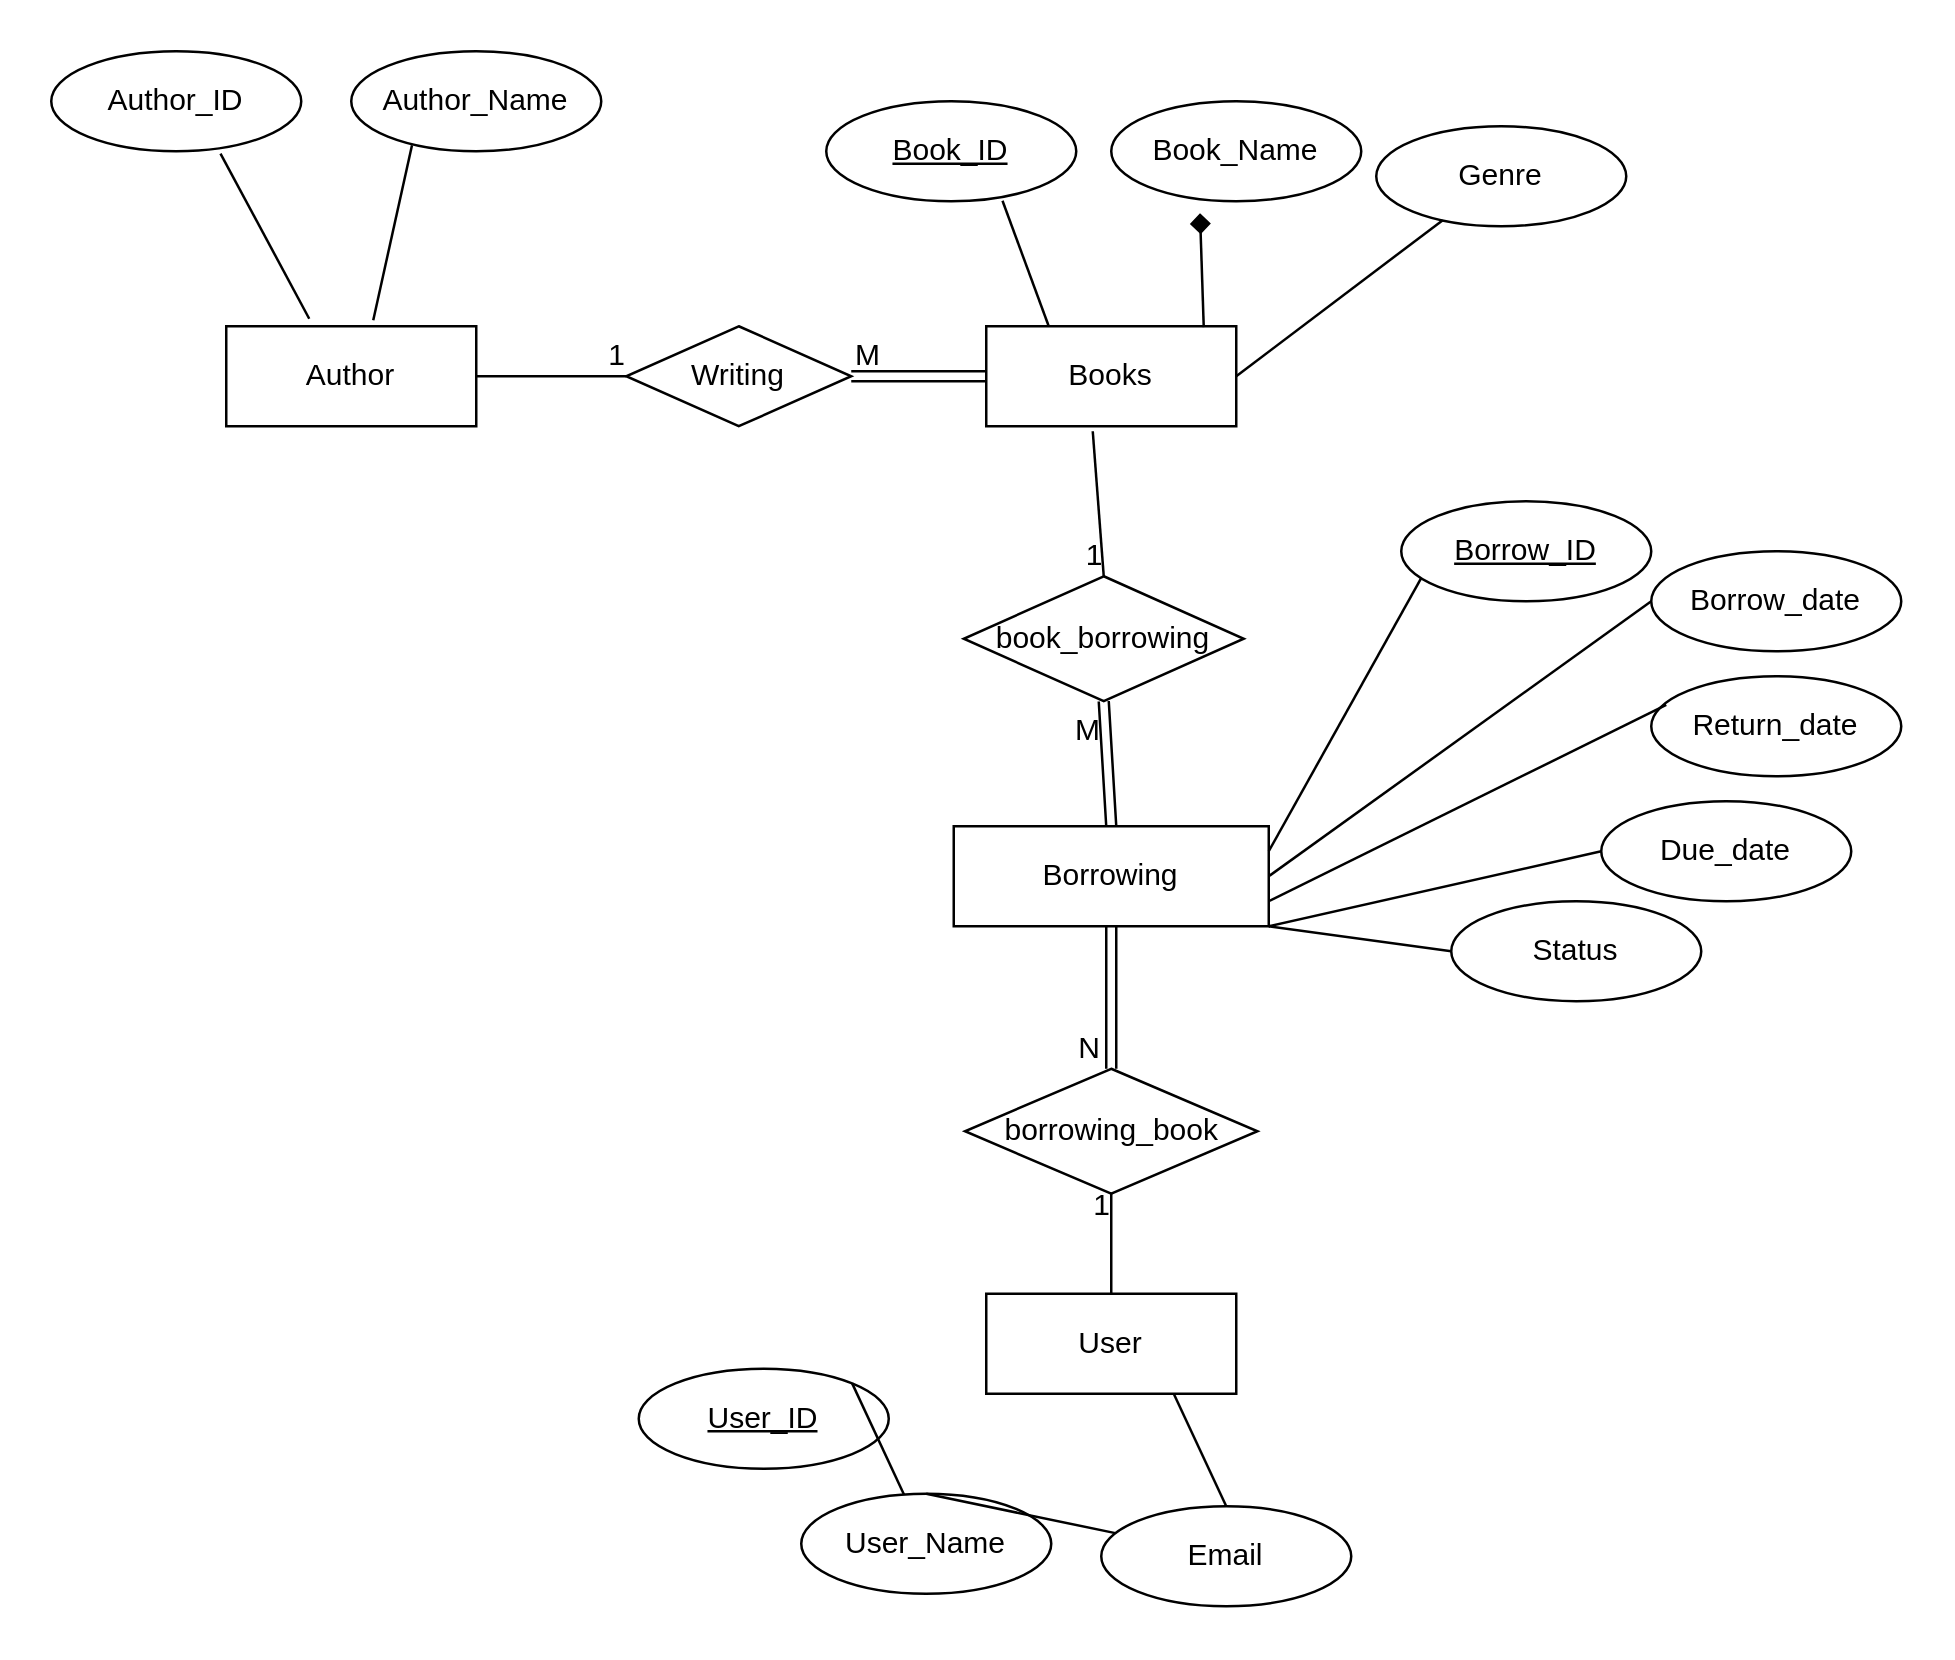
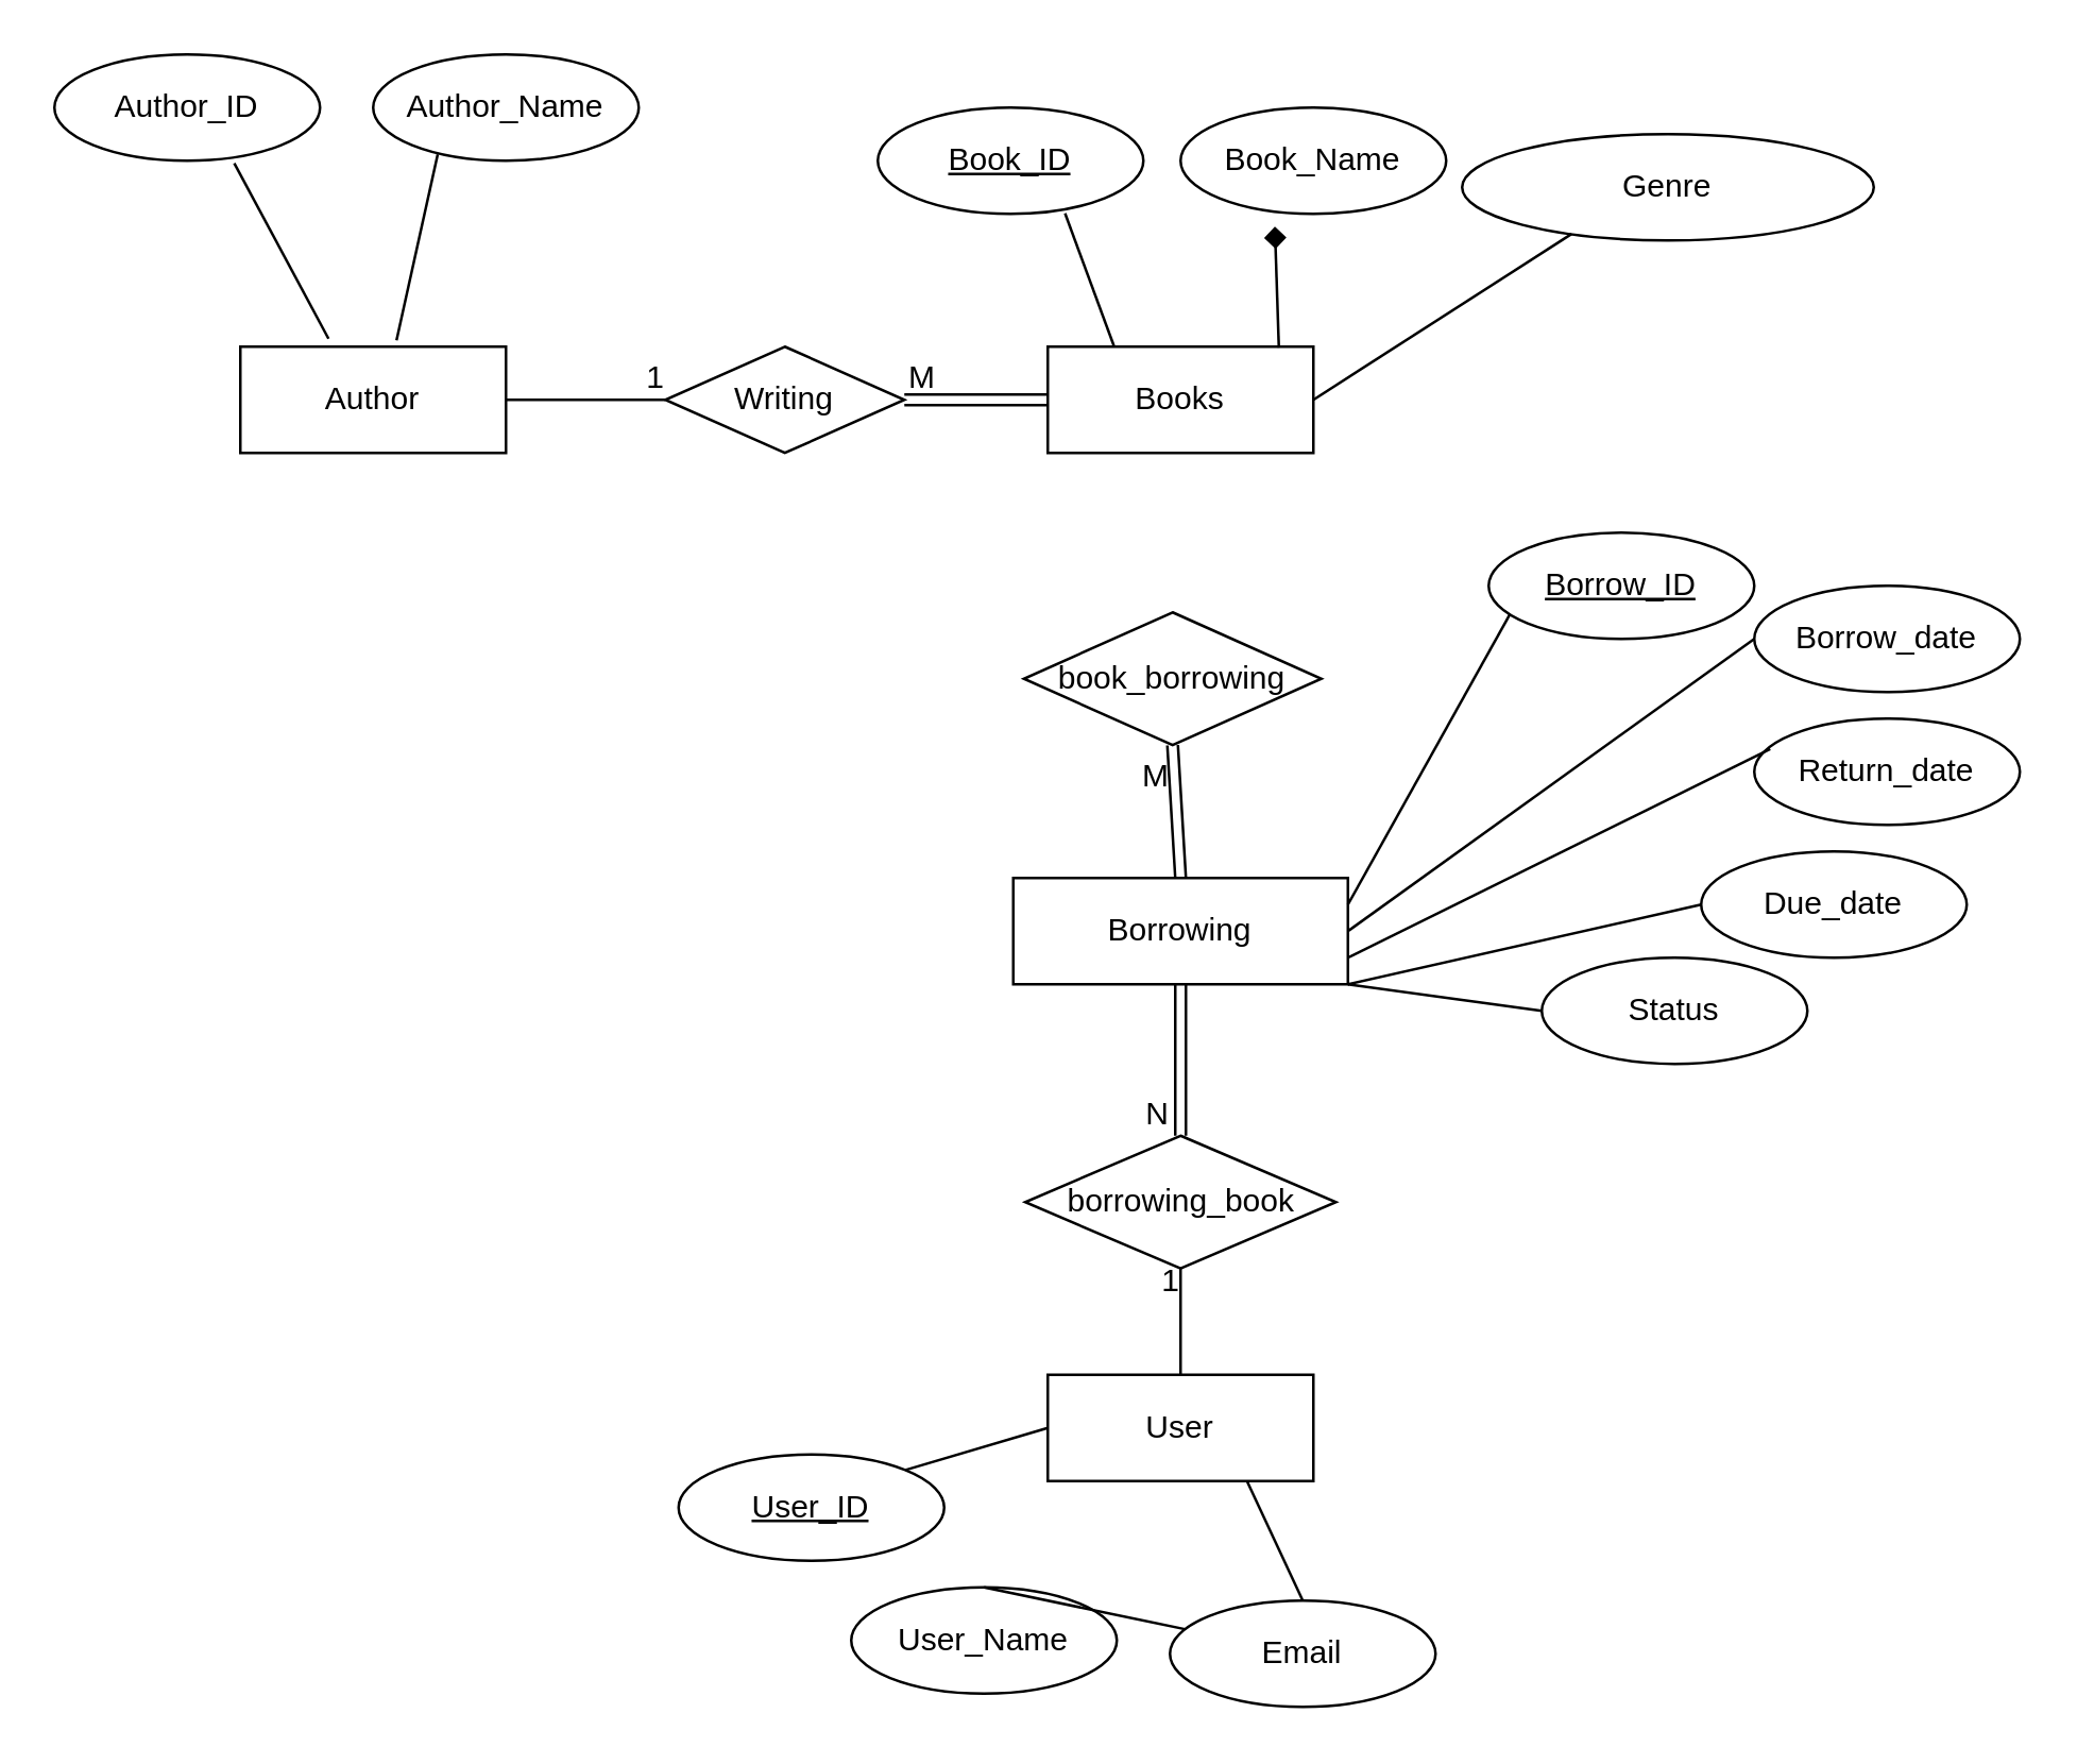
- <mxCell id="7" value="Genre" style="ellipse;whiteSpace=wrap;html=1;align=center;" parent="1" vertex="1"><mxGeometry x="550" y="50" width="100" height="40" as="geometry" /></mxCell>
+ <mxCell id="7" value="Genre" style="ellipse;whiteSpace=wrap;html=1;align=center;" parent="1" vertex="1"><mxGeometry x="550" y="50" width="155" height="40" as="geometry" /></mxCell>
- <mxCell id="43" value="" style="endArrow=none;html=1;rounded=0;entryX=0.5;entryY=0;entryDx=0;entryDy=0;exitX=0.426;exitY=1.05;exitDx=0;exitDy=0;exitPerimeter=0;" parent="1" source="2" target="17" edge="1"><mxGeometry relative="1" as="geometry"><mxPoint x="215" y="280" as="sourcePoint" /><mxPoint x="375" y="280" as="targetPoint" /></mxGeometry></mxCell>
- <mxCell id="44" value="1" style="resizable=0;html=1;align=right;verticalAlign=bottom;" parent="43" connectable="0" vertex="1"><mxGeometry x="1" relative="1" as="geometry" /></mxCell>
- <mxCell id="28" value="" style="endArrow=none;html=1;rounded=0;exitX=1;exitY=0;exitDx=0;exitDy=0;" parent="1" source="27" target="29" edge="1"><mxGeometry relative="1" as="geometry"><mxPoint x="340" y="447" as="sourcePoint" /><mxPoint x="500" y="447" as="targetPoint" /></mxGeometry></mxCell>
+ <mxCell id="28" value="" style="endArrow=none;html=1;rounded=0;exitX=1;exitY=0;exitDx=0;exitDy=0;entryX=0;entryY=0.5;entryDx=0;entryDy=0;" parent="1" source="27" target="14" edge="1"><mxGeometry relative="1" as="geometry"><mxPoint x="340" y="447" as="sourcePoint" /><mxPoint x="500" y="447" as="targetPoint" /></mxGeometry></mxCell>
